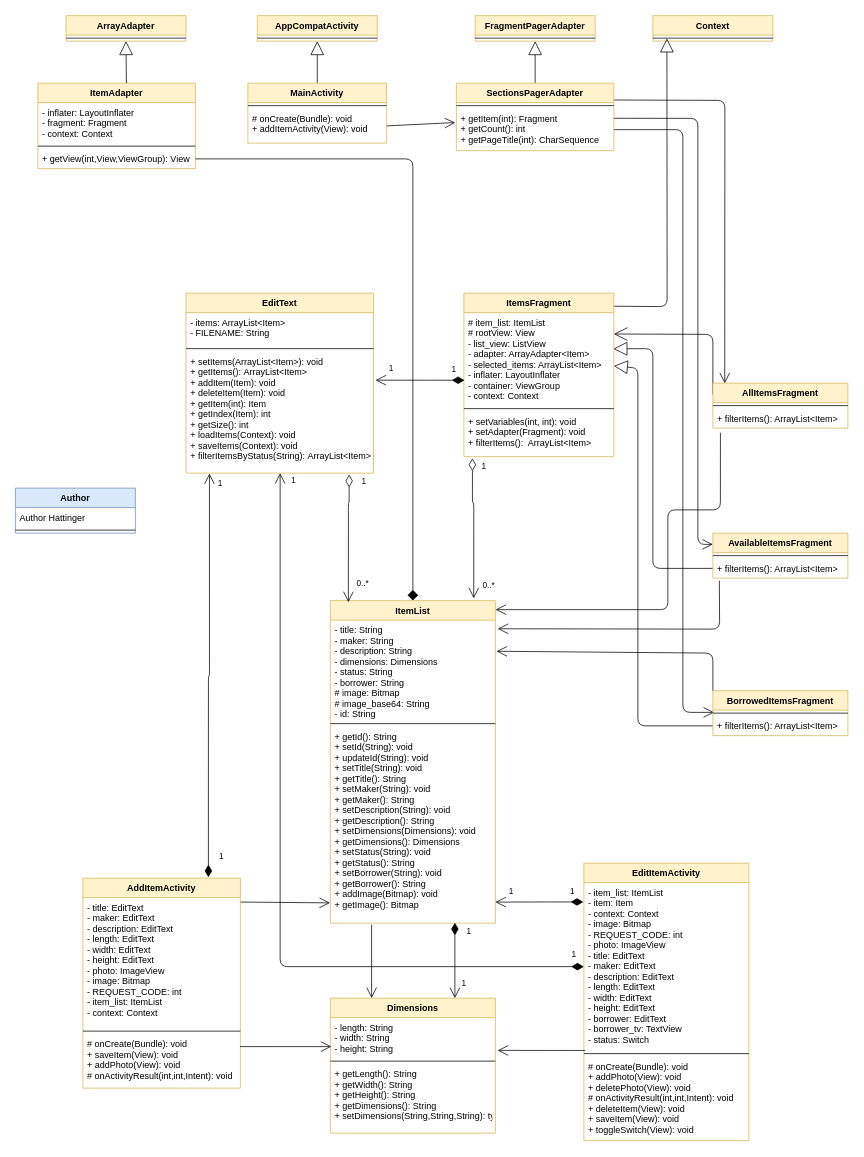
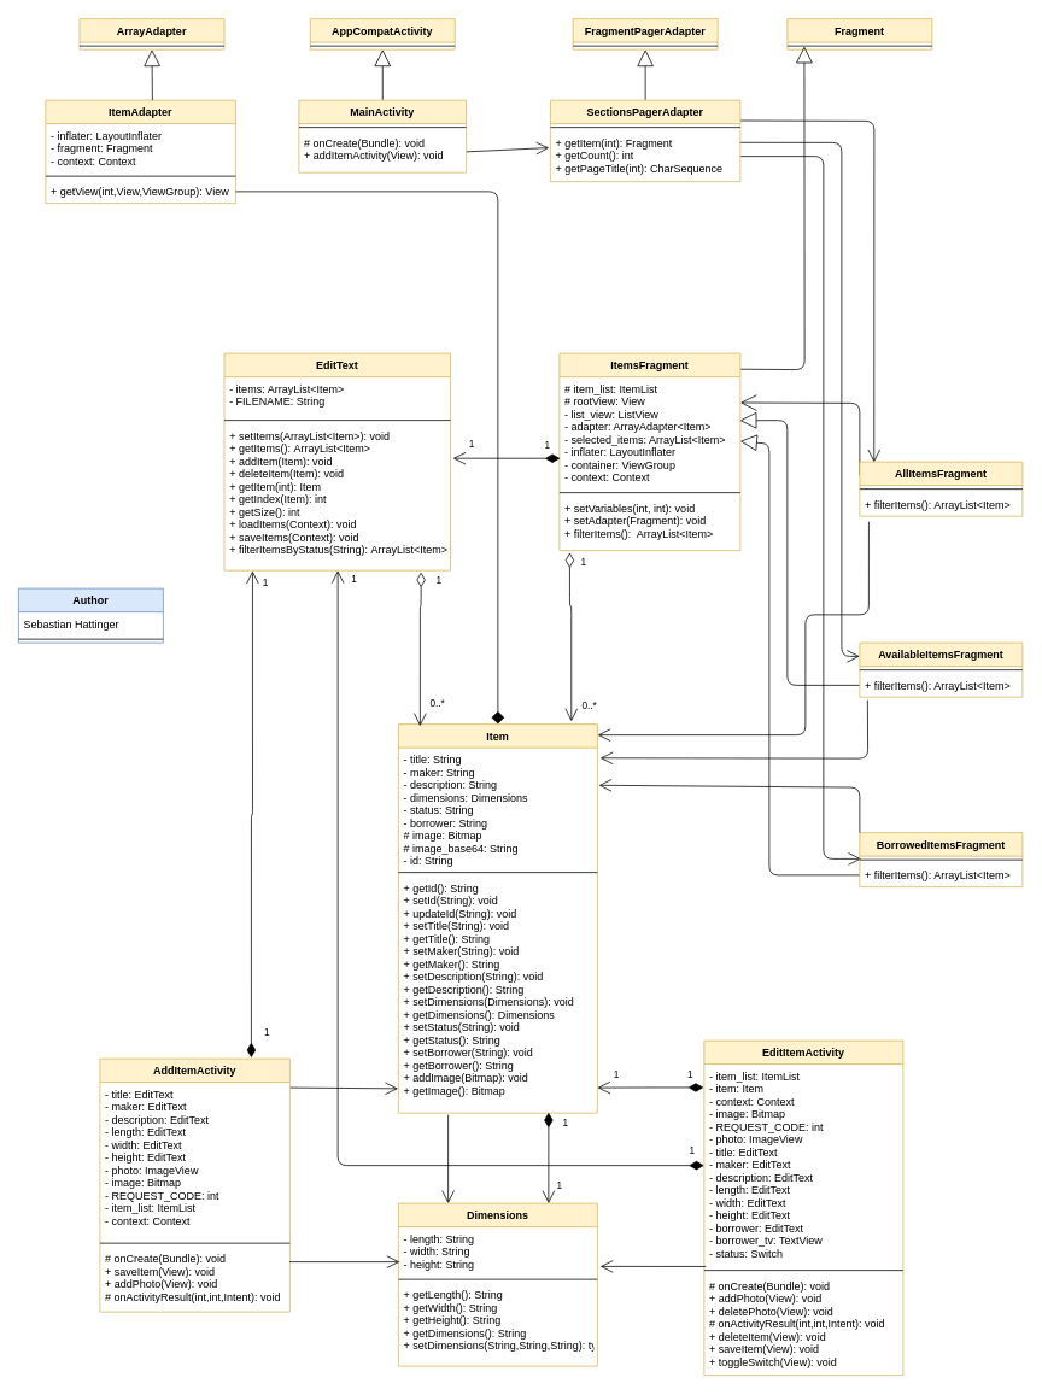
- <mxCell id="11" value="Context" style="swimlane;fontStyle=1;align=center;verticalAlign=top;childLayout=stackLayout;horizontal=1;startSize=26;horizontalStack=0;resizeParent=1;resizeParentMax=0;resizeLast=0;collapsible=1;marginBottom=0;fillColor=#fff2cc;strokeColor=#d6b656;" vertex="1" parent="1"><mxGeometry x="870" y="20" width="160" height="34" as="geometry" /></mxCell>
+ <mxCell id="11" value="Fragment" style="swimlane;fontStyle=1;align=center;verticalAlign=top;childLayout=stackLayout;horizontal=1;startSize=26;horizontalStack=0;resizeParent=1;resizeParentMax=0;resizeLast=0;collapsible=1;marginBottom=0;fillColor=#fff2cc;strokeColor=#d6b656;" vertex="1" parent="1"><mxGeometry x="870" y="20" width="160" height="34" as="geometry" /></mxCell>
- <mxCell id="87" value="Author Hattinger" style="text;align=left;verticalAlign=top;spacingLeft=4;spacingRight=4;overflow=hidden;rotatable=0;points=[[0,0.5],[1,0.5]];portConstraint=eastwest;" vertex="1" parent="86"><mxGeometry y="26" width="160" height="26" as="geometry" /></mxCell>
+ <mxCell id="87" value="Sebastian Hattinger" style="text;align=left;verticalAlign=top;spacingLeft=4;spacingRight=4;overflow=hidden;rotatable=0;points=[[0,0.5],[1,0.5]];portConstraint=eastwest;" vertex="1" parent="86"><mxGeometry y="26" width="160" height="26" as="geometry" /></mxCell>
- <mxCell id="42" value="ItemList&#10;" style="swimlane;fontStyle=1;align=center;verticalAlign=top;childLayout=stackLayout;horizontal=1;startSize=26;horizontalStack=0;resizeParent=1;resizeParentMax=0;resizeLast=0;collapsible=1;marginBottom=0;fillColor=#fff2cc;strokeColor=#d6b656;" vertex="1" parent="1"><mxGeometry x="440" y="800" width="220" height="430" as="geometry" /></mxCell>
+ <mxCell id="42" value="Item&#10;" style="swimlane;fontStyle=1;align=center;verticalAlign=top;childLayout=stackLayout;horizontal=1;startSize=26;horizontalStack=0;resizeParent=1;resizeParentMax=0;resizeLast=0;collapsible=1;marginBottom=0;fillColor=#fff2cc;strokeColor=#d6b656;" vertex="1" parent="1"><mxGeometry x="440" y="800" width="220" height="430" as="geometry" /></mxCell>
